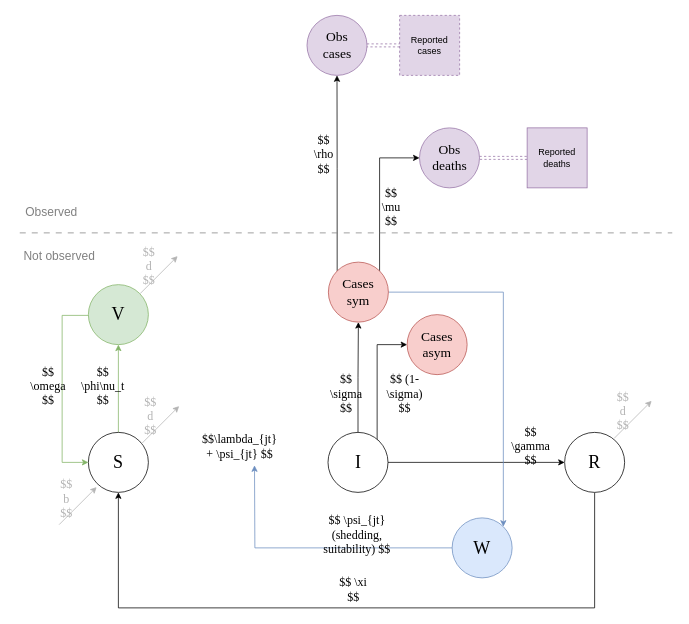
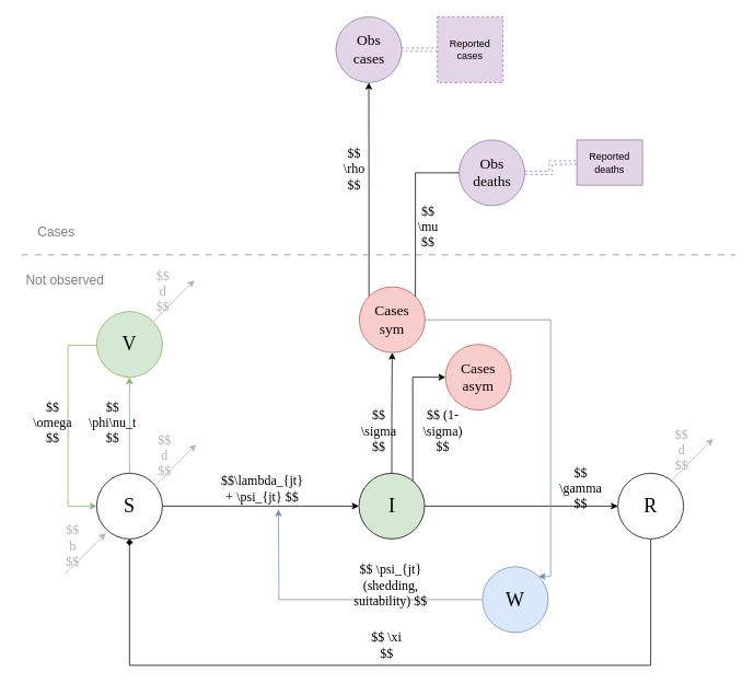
- <mxCell id="35" style="edgeStyle=orthogonalEdgeStyle;rounded=0;orthogonalLoop=1;jettySize=auto;html=1;exitX=1;exitY=0;exitDx=0;exitDy=0;entryX=0;entryY=0.5;entryDx=0;entryDy=0;" edge="1" parent="1" source="36" target="17"><mxGeometry relative="1" as="geometry"><Array as="points"><mxPoint x="506" y="210" /></Array></mxGeometry></mxCell>
+ <mxCell id="35" style="edgeStyle=orthogonalEdgeStyle;rounded=0;orthogonalLoop=1;jettySize=auto;html=1;exitX=1;exitY=0;exitDx=0;exitDy=0;entryX=0;entryY=0.5;entryDx=0;entryDy=0;endArrow=none;" edge="1" parent="1" source="36" target="17"><mxGeometry relative="1" as="geometry"><Array as="points"><mxPoint x="506" y="210" /></Array></mxGeometry></mxCell>
- <mxCell id="38" value="Reported deaths" style="whiteSpace=wrap;html=1;aspect=fixed;fillColor=#e1d5e7;strokeColor=#9673a6;" vertex="1" parent="1"><mxGeometry x="702" y="170" width="80" height="80" as="geometry" /></mxCell>
+ <mxCell id="38" value="Reported deaths" style="whiteSpace=wrap;html=1;aspect=fixed;fillColor=#e1d5e7;strokeColor=#9673a6;" vertex="1" parent="1"><mxGeometry x="702" y="170" width="80" height="55" as="geometry" /></mxCell>
- <mxCell id="47" value="Observed" style="text;html=1;strokeColor=none;fillColor=none;align=center;verticalAlign=middle;whiteSpace=wrap;overflow=hidden;fontSize=16;fontColor=#808080;" vertex="1" parent="1"><mxGeometry x="27.5" y="270" width="80" height="20" as="geometry" /></mxCell>
+ <mxCell id="47" value="Cases" style="text;html=1;strokeColor=none;fillColor=none;align=center;verticalAlign=middle;whiteSpace=wrap;overflow=hidden;fontSize=16;fontColor=#808080;" vertex="1" parent="1"><mxGeometry x="27.5" y="270" width="80" height="20" as="geometry" /></mxCell>
+ <mxCell id="4" style="edgeStyle=orthogonalEdgeStyle;rounded=0;orthogonalLoop=1;jettySize=auto;html=1;exitX=1;exitY=0.5;exitDx=0;exitDy=0;" edge="1" parent="1" source="3" target="11"><mxGeometry relative="1" as="geometry"><mxPoint x="423" y="616" as="sourcePoint" /></mxGeometry></mxCell>
- <mxCell id="11" value="I" style="ellipse;whiteSpace=wrap;html=1;aspect=fixed;fontSize=24;fontFamily=Verdana;" vertex="1" parent="1"><mxGeometry x="436.5" y="576" width="80" height="80" as="geometry" /></mxCell>
+ <mxCell id="11" value="I" style="ellipse;whiteSpace=wrap;html=1;aspect=fixed;fontSize=24;fontFamily=Verdana;fillColor=#d5e8d4;" vertex="1" parent="1"><mxGeometry x="436.5" y="576" width="80" height="80" as="geometry" /></mxCell>
- <mxCell id="12" style="edgeStyle=orthogonalEdgeStyle;rounded=0;orthogonalLoop=1;jettySize=auto;html=1;exitX=0.5;exitY=1;exitDx=0;exitDy=0;entryX=0.5;entryY=1;entryDx=0;entryDy=0;" edge="1" parent="1" source="13" target="3"><mxGeometry relative="1" as="geometry"><Array as="points"><mxPoint x="792" y="810" /><mxPoint x="157" y="810" /></Array></mxGeometry></mxCell>
+ <mxCell id="12" style="edgeStyle=orthogonalEdgeStyle;rounded=0;orthogonalLoop=1;jettySize=auto;html=1;exitX=0.5;exitY=1;exitDx=0;exitDy=0;entryX=0.5;entryY=1;entryDx=0;entryDy=0;endArrow=diamond;" edge="1" parent="1" source="13" target="3"><mxGeometry relative="1" as="geometry"><Array as="points"><mxPoint x="792" y="810" /><mxPoint x="157" y="810" /></Array></mxGeometry></mxCell>
- <mxCell id="15" value="W" style="ellipse;whiteSpace=wrap;html=1;aspect=fixed;fontSize=24;fontFamily=Verdana;fillColor=#dae8fc;strokeColor=#6c8ebf;" vertex="1" parent="1"><mxGeometry x="602" y="690" width="80" height="80" as="geometry" /></mxCell>
+ <mxCell id="15" value="W" style="ellipse;whiteSpace=wrap;html=1;aspect=fixed;fontSize=24;fontFamily=Verdana;fillColor=#dae8fc;strokeColor=#6c8ebf;" vertex="1" parent="1"><mxGeometry x="587" y="690" width="80" height="80" as="geometry" /></mxCell>
